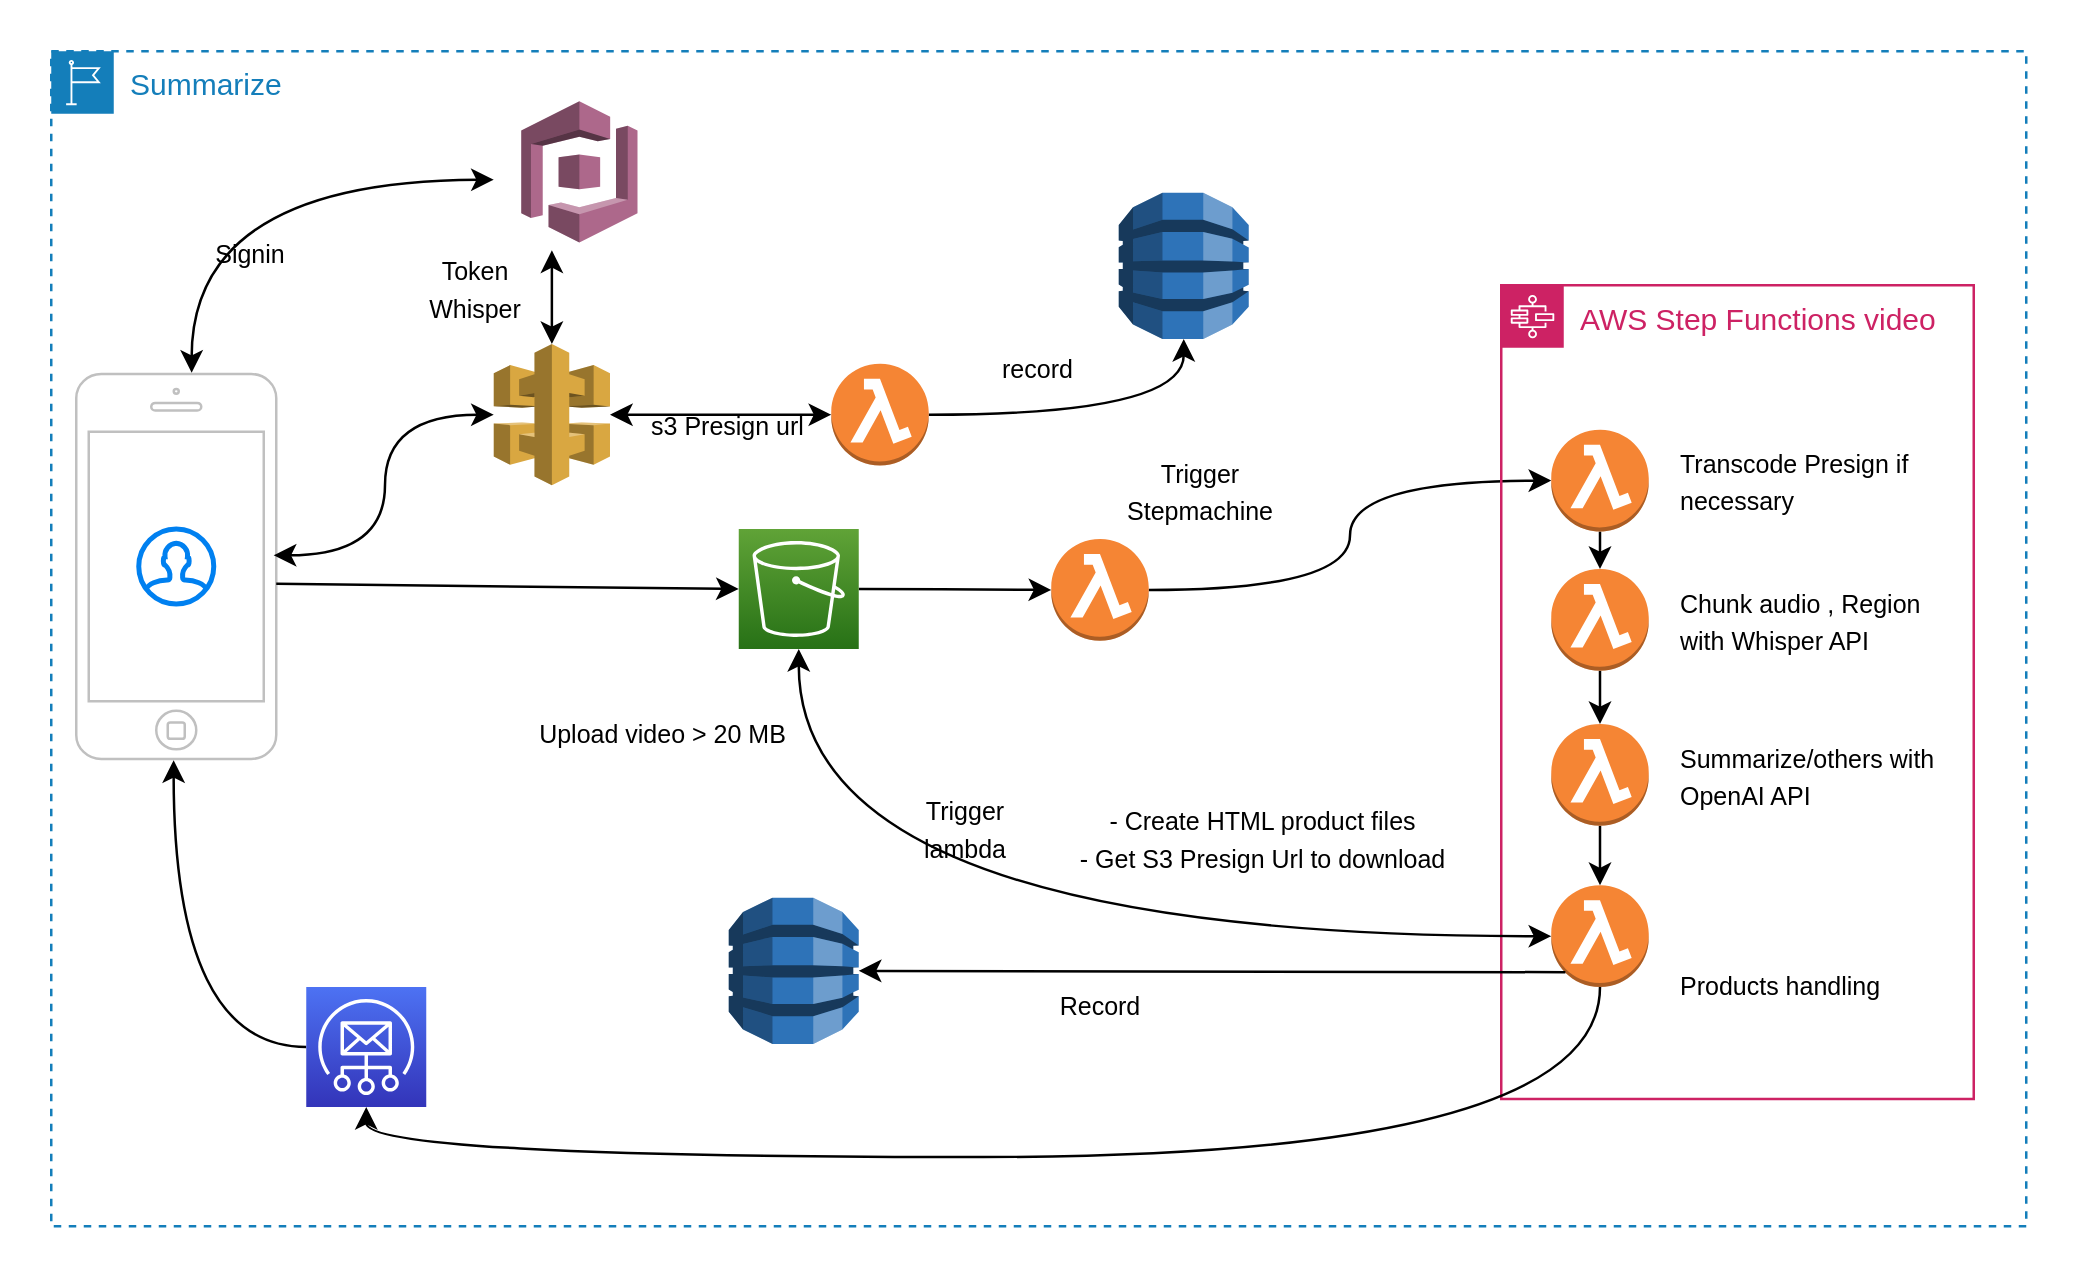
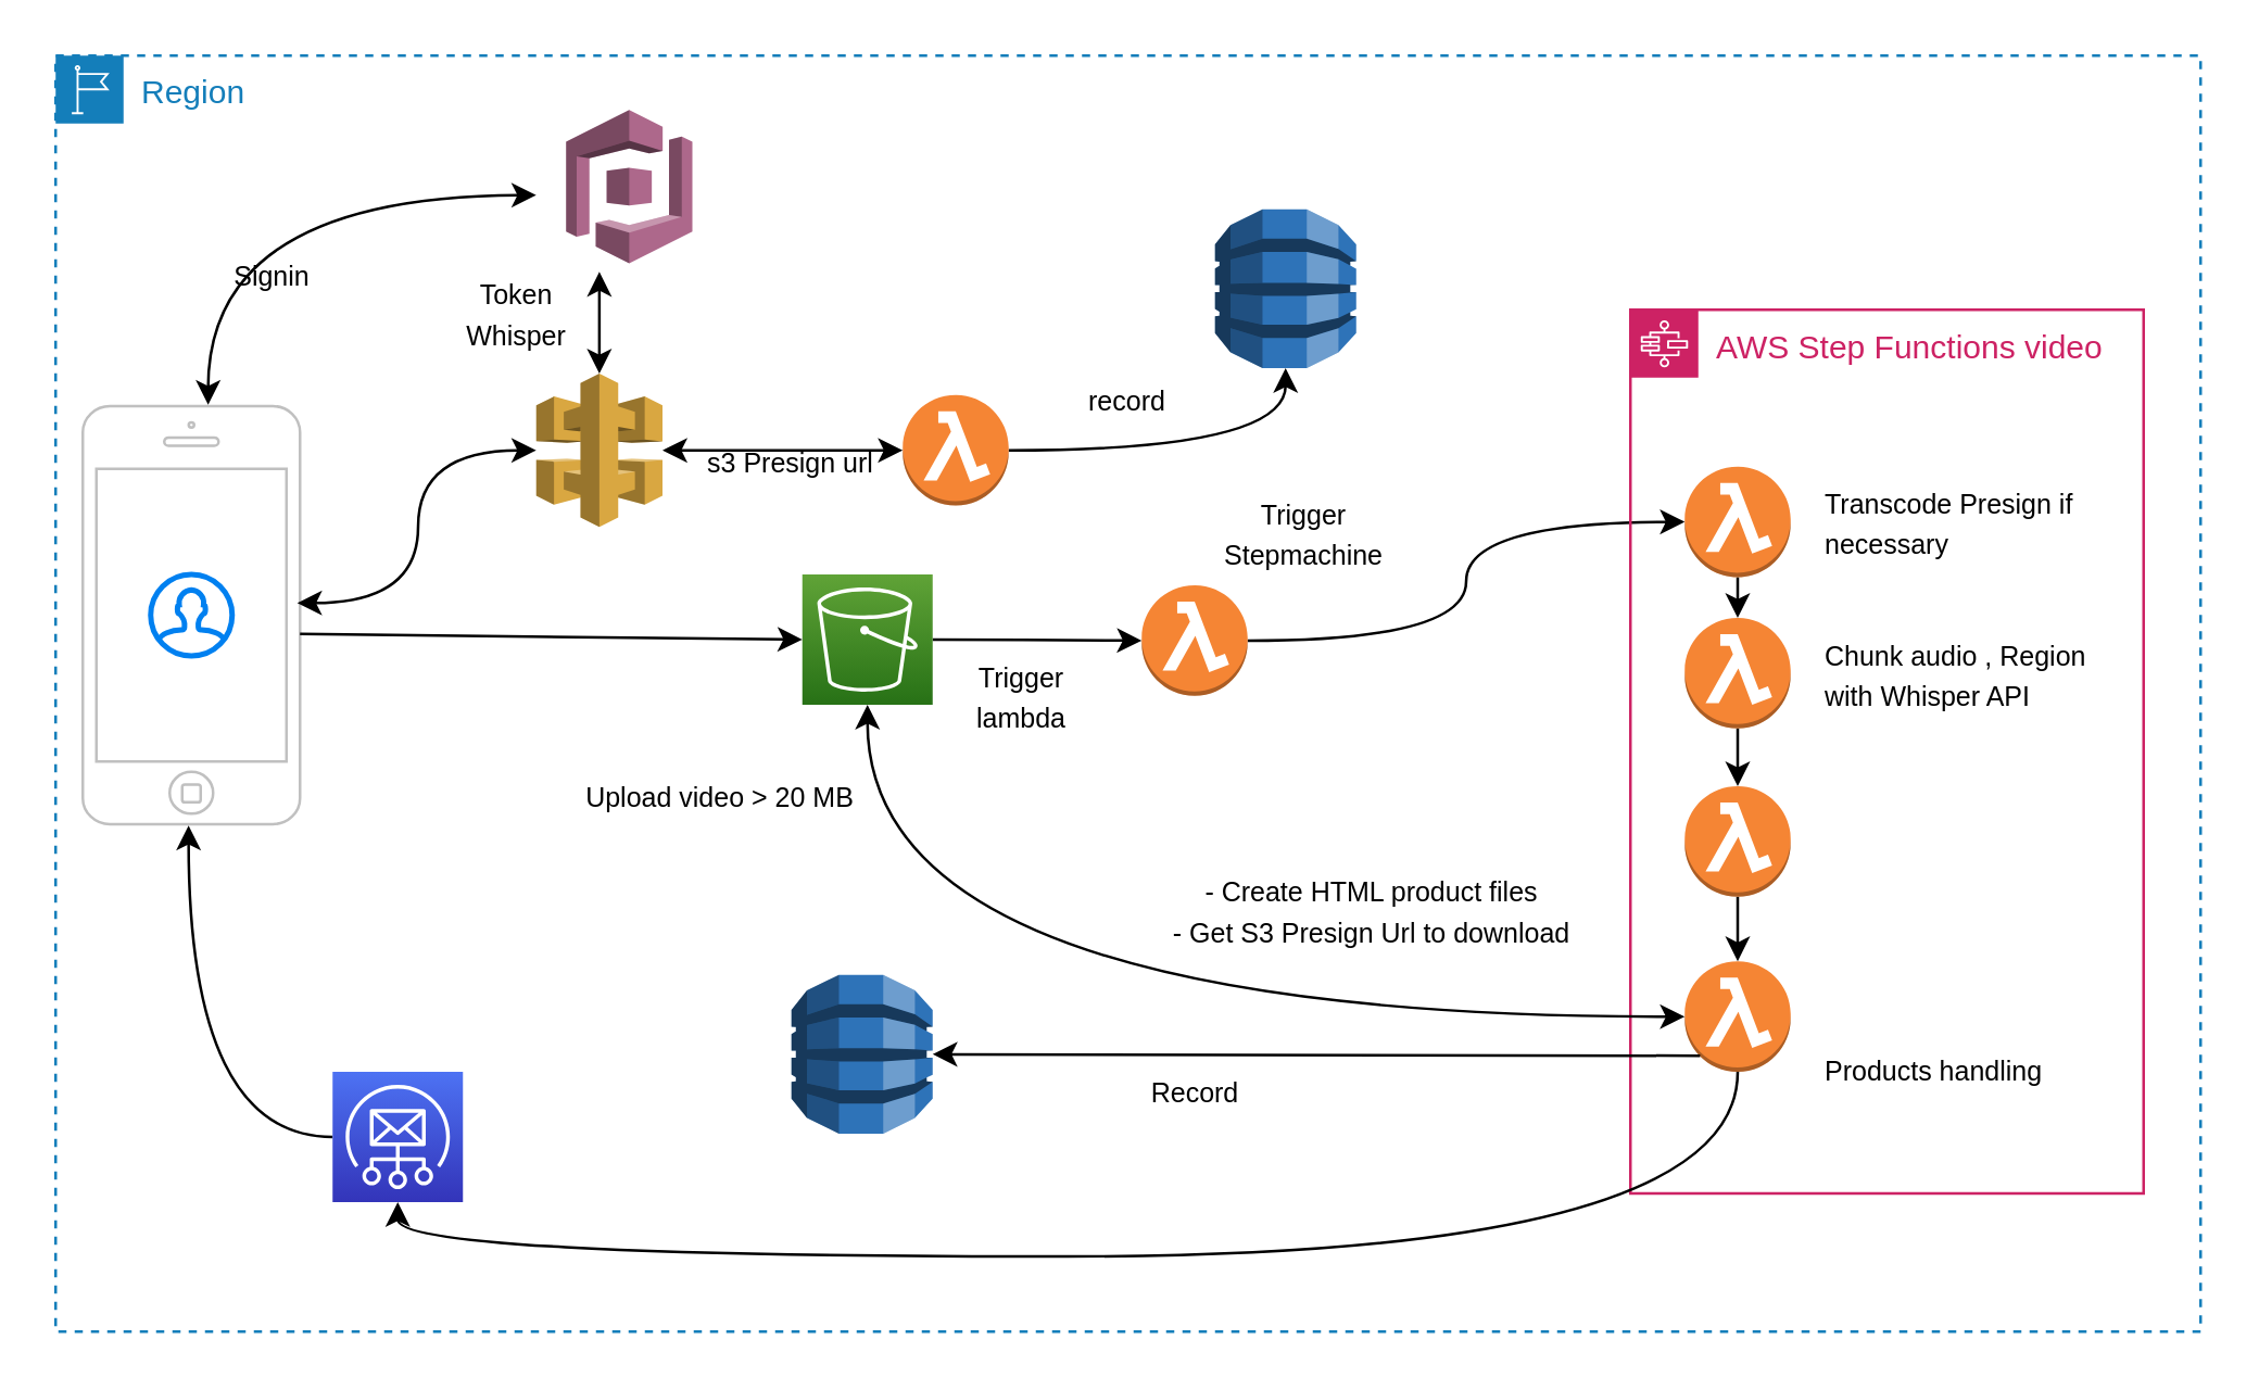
- <mxCell id="2" value="Summarize" style="points=[[0,0],[0.25,0],[0.5,0],[0.75,0],[1,0],[1,0.25],[1,0.5],[1,0.75],[1,1],[0.75,1],[0.5,1],[0.25,1],[0,1],[0,0.75],[0,0.5],[0,0.25]];outlineConnect=0;gradientColor=none;html=1;whiteSpace=wrap;fontSize=12;fontStyle=0;container=1;pointerEvents=0;collapsible=0;recursiveResize=0;shape=mxgraph.aws4.group;grIcon=mxgraph.aws4.group_region;strokeColor=#147EBA;fillColor=none;verticalAlign=top;align=left;spacingLeft=30;fontColor=#147EBA;dashed=1;" vertex="1" parent="1"><mxGeometry x="20" y="20" width="790" height="470" as="geometry" /></mxCell>
+ <mxCell id="2" value="Region" style="points=[[0,0],[0.25,0],[0.5,0],[0.75,0],[1,0],[1,0.25],[1,0.5],[1,0.75],[1,1],[0.75,1],[0.5,1],[0.25,1],[0,1],[0,0.75],[0,0.5],[0,0.25]];outlineConnect=0;gradientColor=none;html=1;whiteSpace=wrap;fontSize=12;fontStyle=0;container=1;pointerEvents=0;collapsible=0;recursiveResize=0;shape=mxgraph.aws4.group;grIcon=mxgraph.aws4.group_region;strokeColor=#147EBA;fillColor=none;verticalAlign=top;align=left;spacingLeft=30;fontColor=#147EBA;dashed=1;" vertex="1" parent="1"><mxGeometry x="20" y="20" width="790" height="470" as="geometry" /></mxCell>
- <mxCell id="27" value="&lt;span style=&quot;font-size: 10px;&quot;&gt;Summarize/others with OpenAI API&lt;br&gt;&lt;/span&gt;" style="text;html=1;strokeColor=none;fillColor=none;align=left;verticalAlign=middle;whiteSpace=wrap;rounded=0;" vertex="1" parent="18"><mxGeometry x="70" y="175.47" width="110" height="41.18" as="geometry" /></mxCell>
- <mxCell id="36" value="&lt;font style=&quot;font-size: 10px;&quot;&gt;Trigger lambda&lt;/font&gt;" style="text;html=1;strokeColor=none;fillColor=none;align=center;verticalAlign=middle;whiteSpace=wrap;rounded=0;" vertex="1" parent="2"><mxGeometry x="333" y="296.1" width="66" height="30" as="geometry" /></mxCell>
+ <mxCell id="36" value="&lt;font style=&quot;font-size: 10px;&quot;&gt;Trigger lambda&lt;/font&gt;" style="text;html=1;strokeColor=none;fillColor=none;align=center;verticalAlign=middle;whiteSpace=wrap;rounded=0;" vertex="1" parent="2"><mxGeometry x="323" y="221.1" width="66" height="30" as="geometry" /></mxCell>
